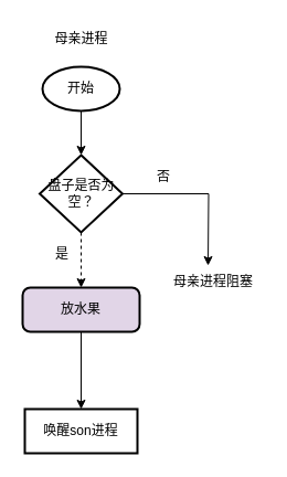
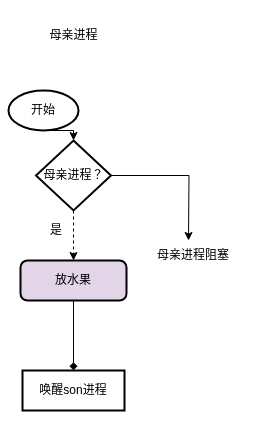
- <mxCell id="3" value="开始" style="strokeWidth=2;html=1;shape=mxgraph.flowchart.start_1;whiteSpace=wrap;" vertex="1" parent="1"><mxGeometry x="38" y="60" width="70" height="40" as="geometry" /></mxCell>
+ <mxCell id="3" value="开始" style="strokeWidth=2;html=1;shape=mxgraph.flowchart.start_1;whiteSpace=wrap;" vertex="1" parent="1"><mxGeometry x="8" y="90" width="70" height="40" as="geometry" /></mxCell>
- <mxCell id="8" value="否" style="text;html=1;strokeColor=none;fillColor=none;align=center;verticalAlign=middle;whiteSpace=wrap;rounded=0;" vertex="1" parent="1"><mxGeometry x="128" y="150" width="40" height="20" as="geometry" /></mxCell>
- <mxCell id="7" value="盘子是否为空？" style="strokeWidth=2;html=1;shape=mxgraph.flowchart.decision;whiteSpace=wrap;" vertex="1" parent="1"><mxGeometry x="35.5" y="140" width="75" height="70" as="geometry" /></mxCell>
+ <mxCell id="7" value="母亲进程？" style="strokeWidth=2;html=1;shape=mxgraph.flowchart.decision;whiteSpace=wrap;" vertex="1" parent="1"><mxGeometry x="35.5" y="140" width="75" height="70" as="geometry" /></mxCell>
- <mxCell id="10" style="edgeStyle=orthogonalEdgeStyle;rounded=0;orthogonalLoop=1;jettySize=auto;html=1;exitX=0.5;exitY=1;exitDx=0;exitDy=0;entryX=0.5;entryY=0;entryDx=0;entryDy=0;" edge="1" parent="1" source="11" target="13"><mxGeometry relative="1" as="geometry" /></mxCell>
+ <mxCell id="10" style="edgeStyle=orthogonalEdgeStyle;rounded=0;orthogonalLoop=1;jettySize=auto;html=1;exitX=0.5;exitY=1;exitDx=0;exitDy=0;entryX=0.5;entryY=0;entryDx=0;entryDy=0;endArrow=diamond;" edge="1" parent="1" source="11" target="13"><mxGeometry relative="1" as="geometry" /></mxCell>
